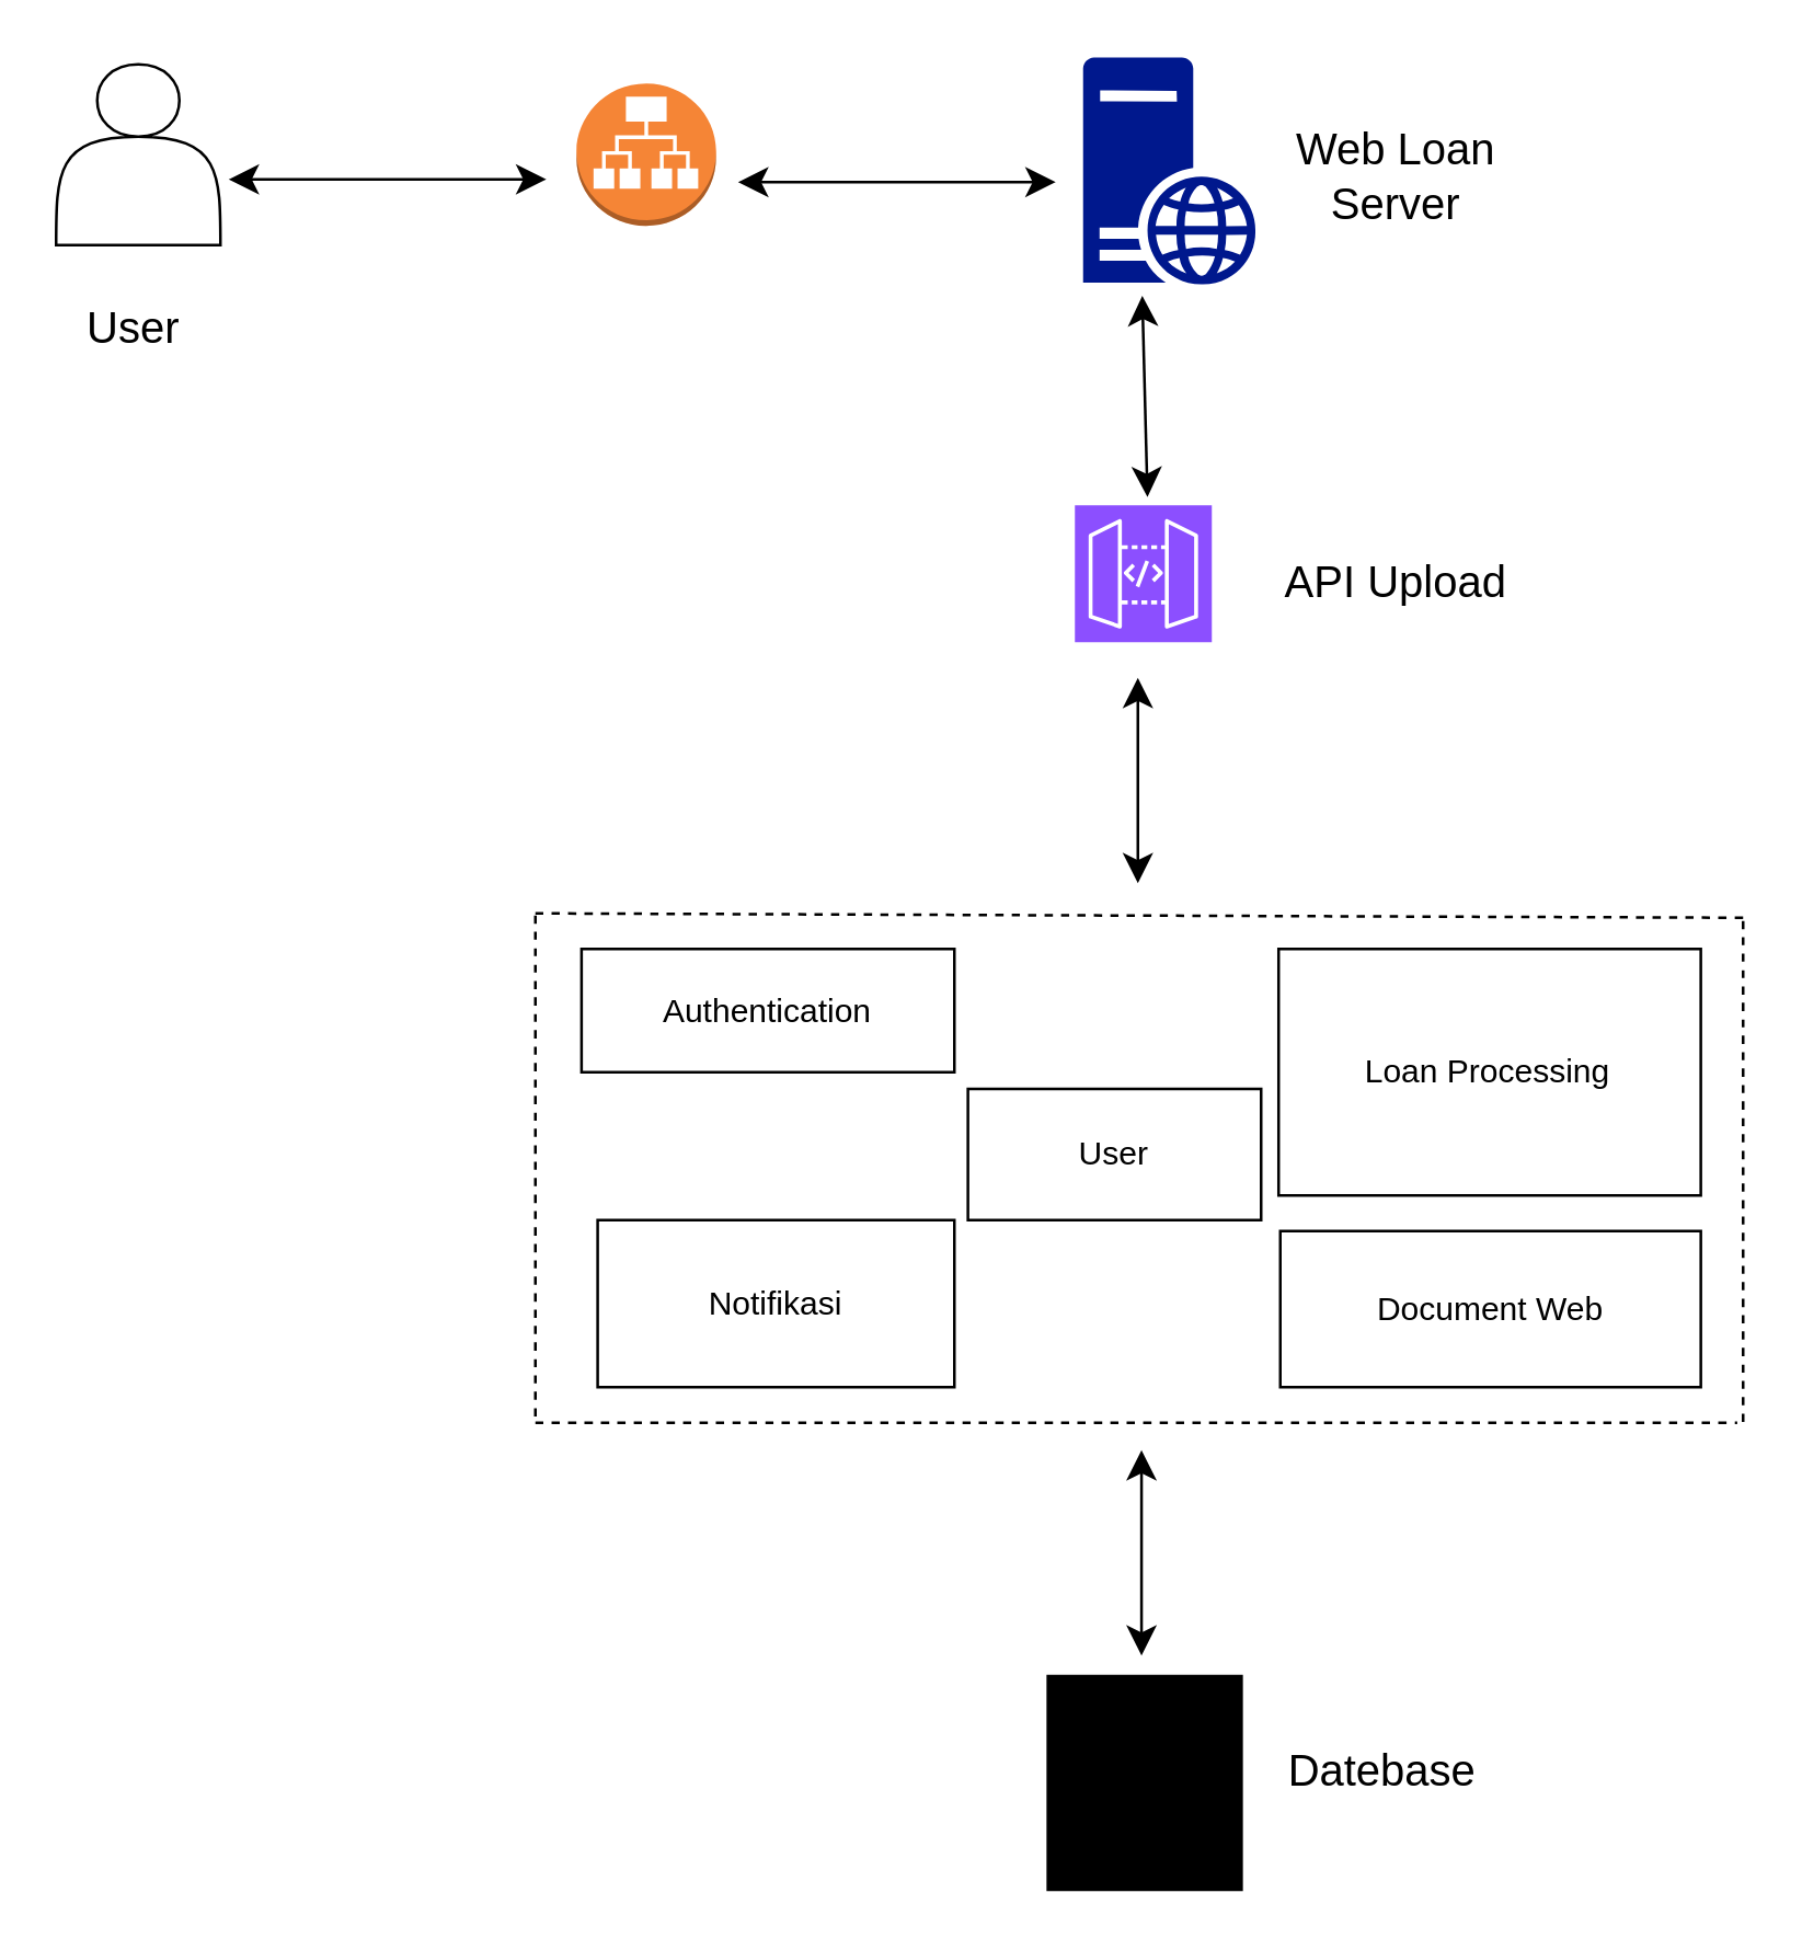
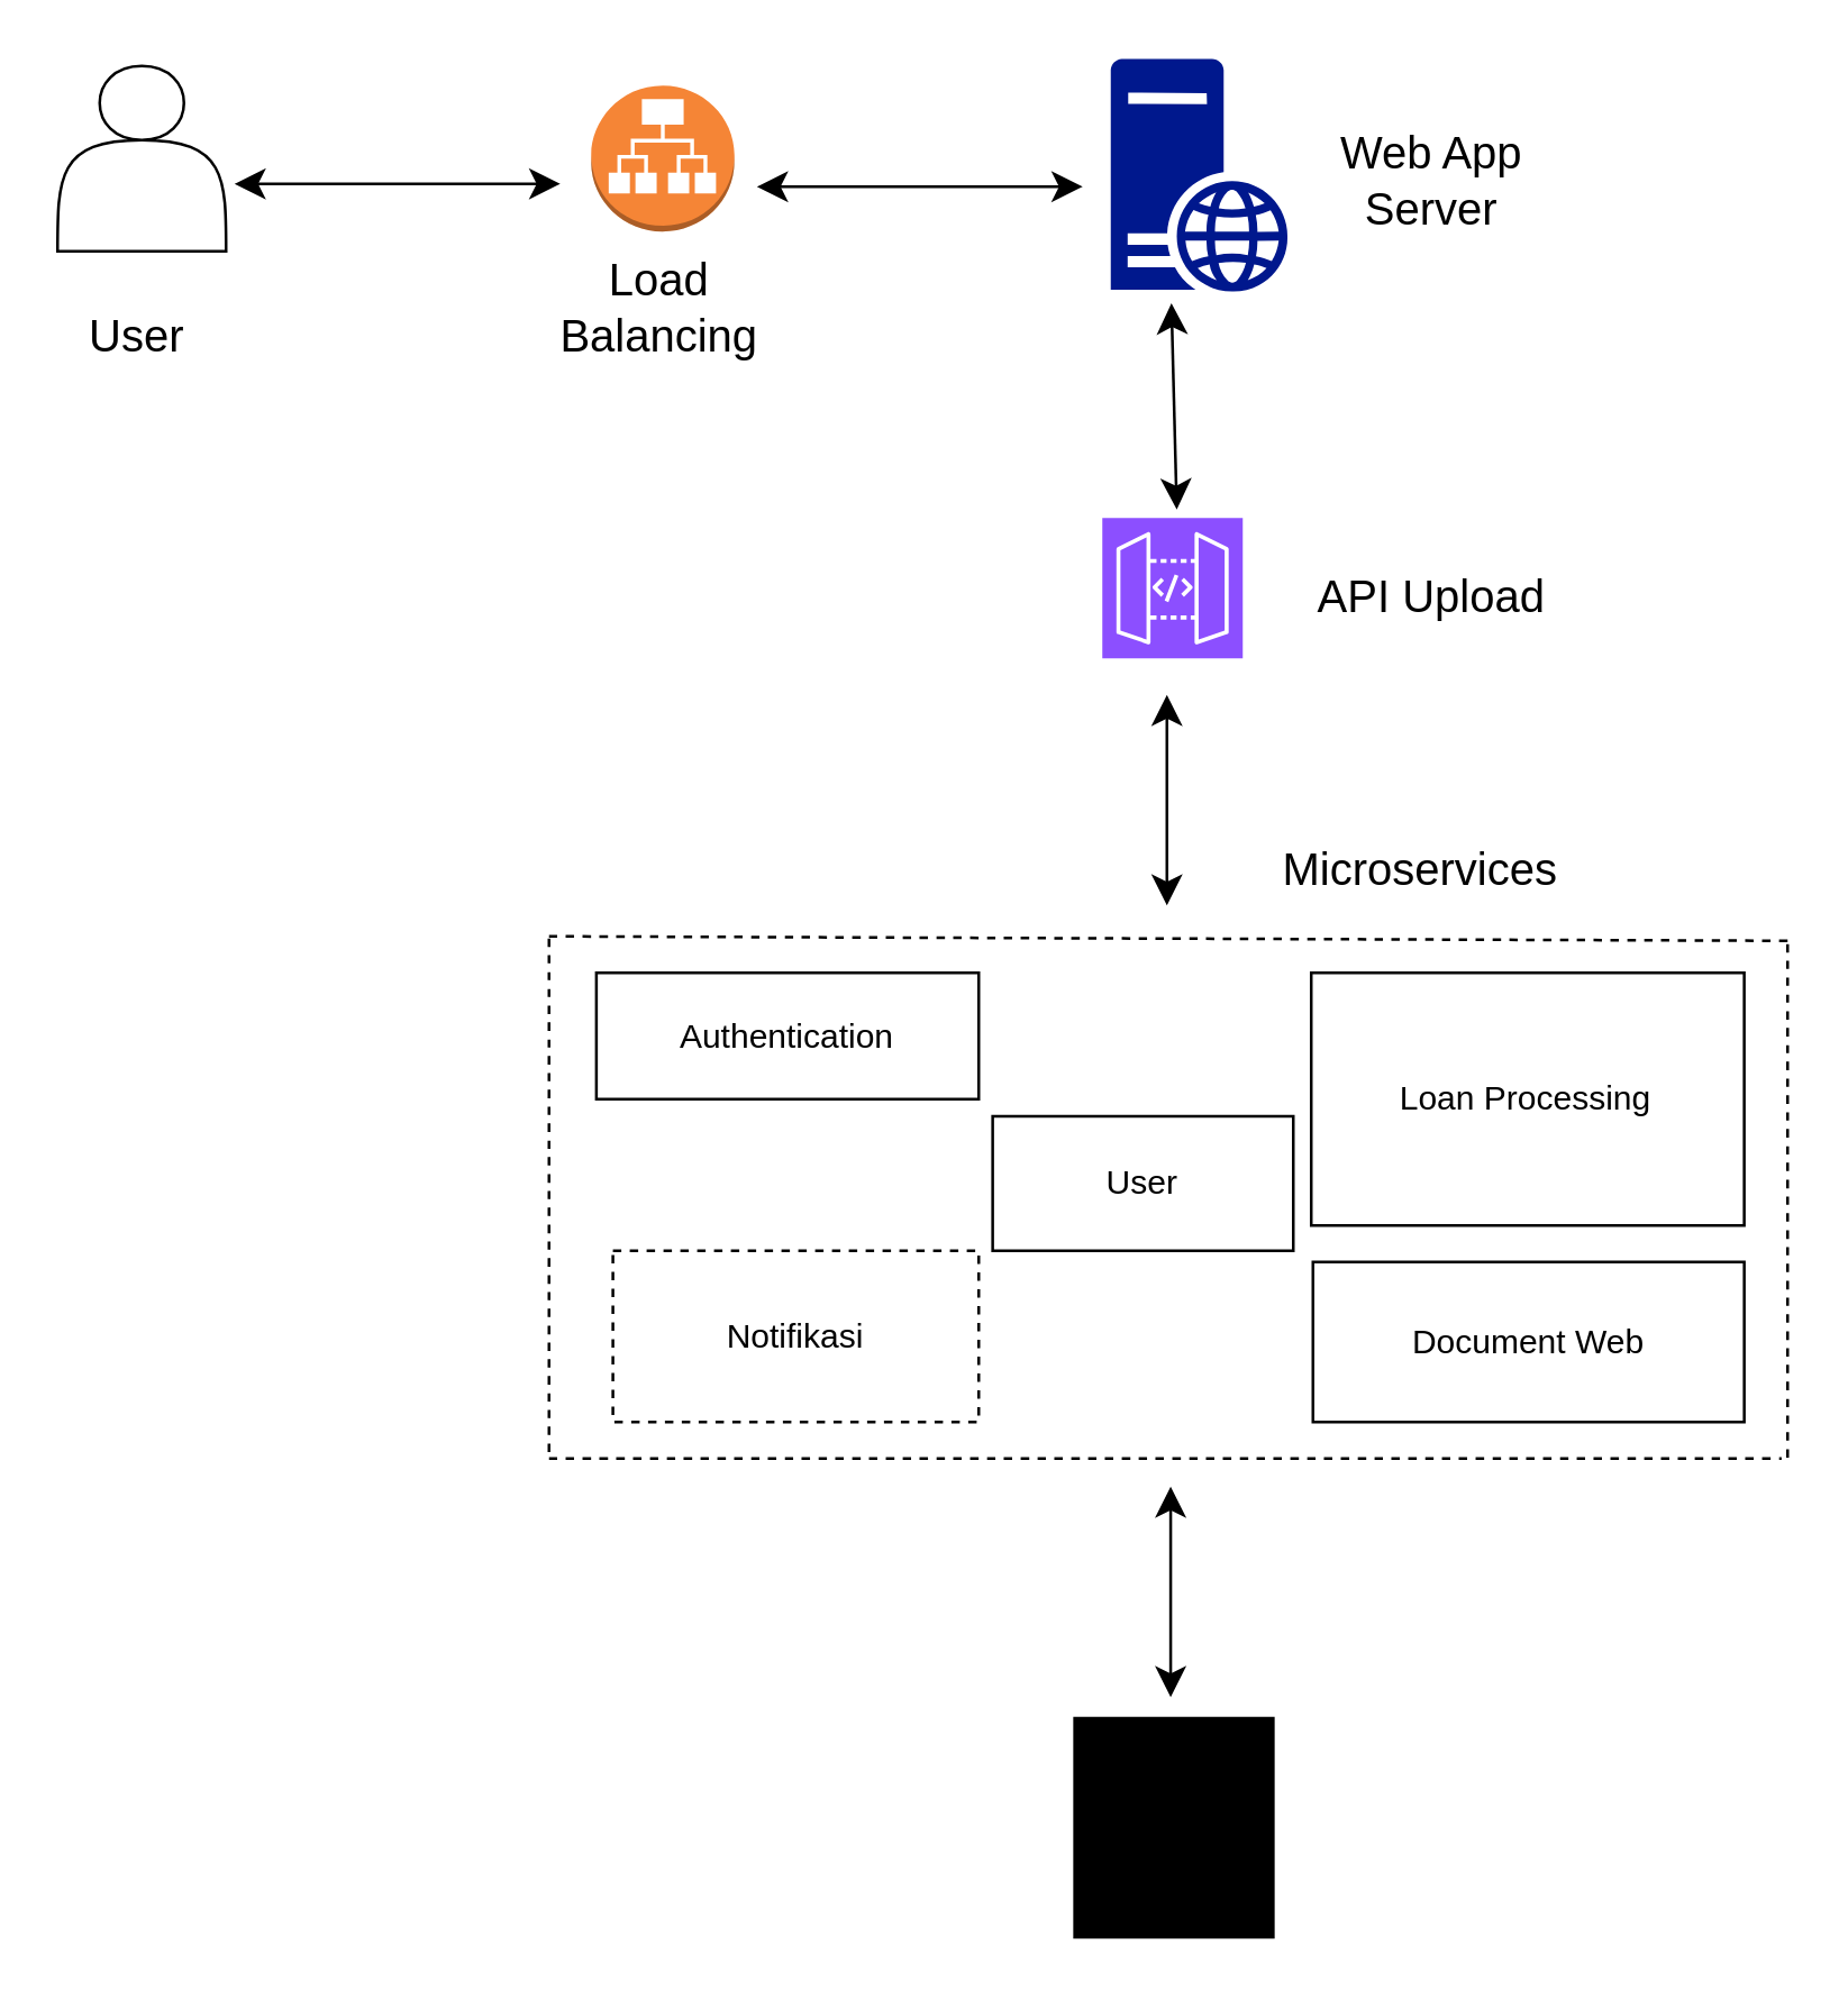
- <mxCell id="22" value="Web Loan&lt;div&gt;Server&lt;/div&gt;" style="text;html=1;align=center;verticalAlign=middle;resizable=0;points=[];autosize=1;strokeColor=none;fillColor=none;fontSize=16;" parent="2" vertex="1"><mxGeometry x="447" y="18.5" width="83" height="50" as="geometry" /></mxCell>
+ <mxCell id="22" value="Web App&lt;div&gt;Server&lt;/div&gt;" style="text;html=1;align=center;verticalAlign=middle;resizable=0;points=[];autosize=1;strokeColor=none;fillColor=none;fontSize=16;" parent="2" vertex="1"><mxGeometry x="447" y="18.5" width="83" height="50" as="geometry" /></mxCell>
+ <mxCell id="20" value="Load&lt;div&gt;Balancing&lt;/div&gt;" style="text;html=1;align=center;verticalAlign=middle;resizable=0;points=[];autosize=1;strokeColor=none;fillColor=none;fontSize=16;" parent="2" vertex="1"><mxGeometry x="169.5" y="63" width="88" height="50" as="geometry" /></mxCell>
+ <mxCell id="29" value="Microservices" style="text;html=1;align=center;verticalAlign=middle;resizable=0;points=[];autosize=1;strokeColor=none;fillColor=none;fontSize=16;" parent="2" vertex="1"><mxGeometry x="427" y="272.5" width="116" height="31" as="geometry" /></mxCell>
- <mxCell id="15" value="Notifikasi" style="rounded=0;whiteSpace=wrap;html=1;" parent="7" vertex="1"><mxGeometry x="22.74" y="112" width="130.26" height="61" as="geometry" /></mxCell>
+ <mxCell id="15" value="Notifikasi" style="rounded=0;whiteSpace=wrap;html=1;dashed=1;" parent="7" vertex="1"><mxGeometry x="22.74" y="112" width="130.26" height="61" as="geometry" /></mxCell>
- <mxCell id="28" value="Datebase" style="text;html=1;align=center;verticalAlign=middle;resizable=0;points=[];autosize=1;strokeColor=none;fillColor=none;fontSize=16;" parent="2" vertex="1"><mxGeometry x="440.5" y="610" width="87" height="31" as="geometry" /></mxCell>
